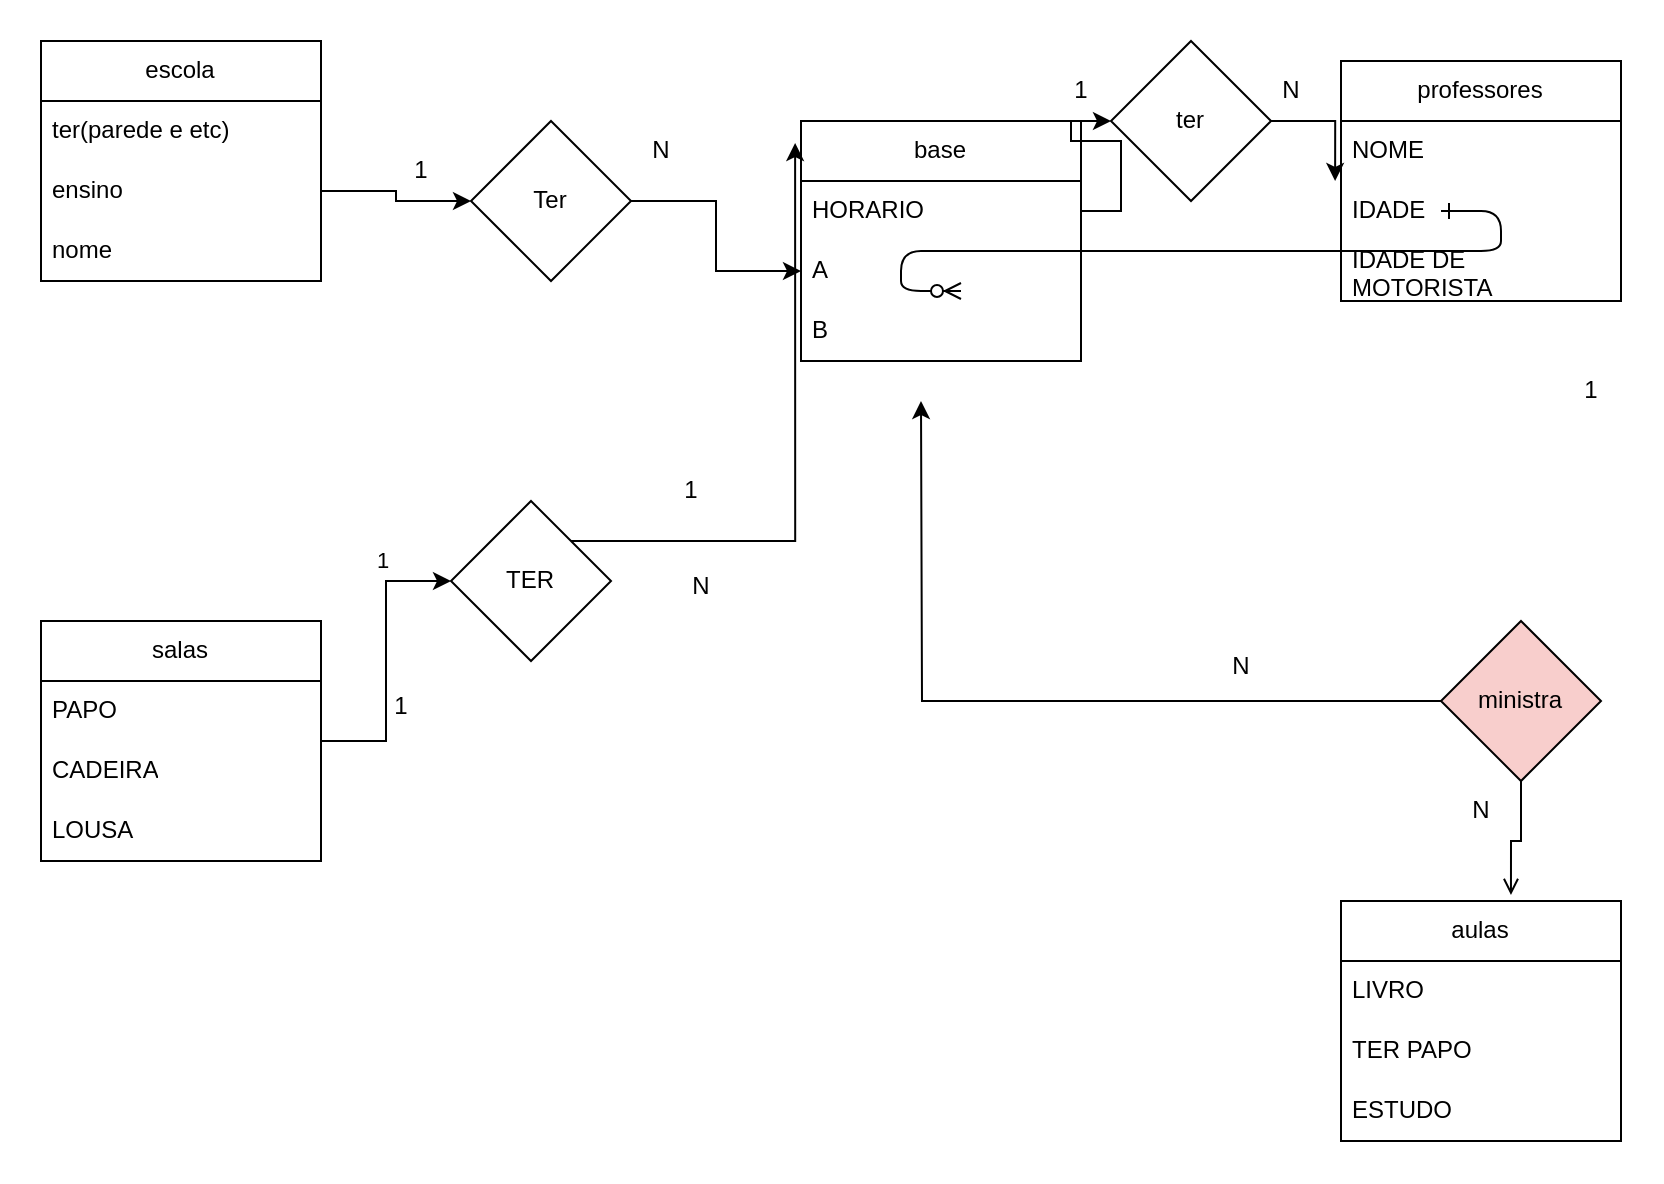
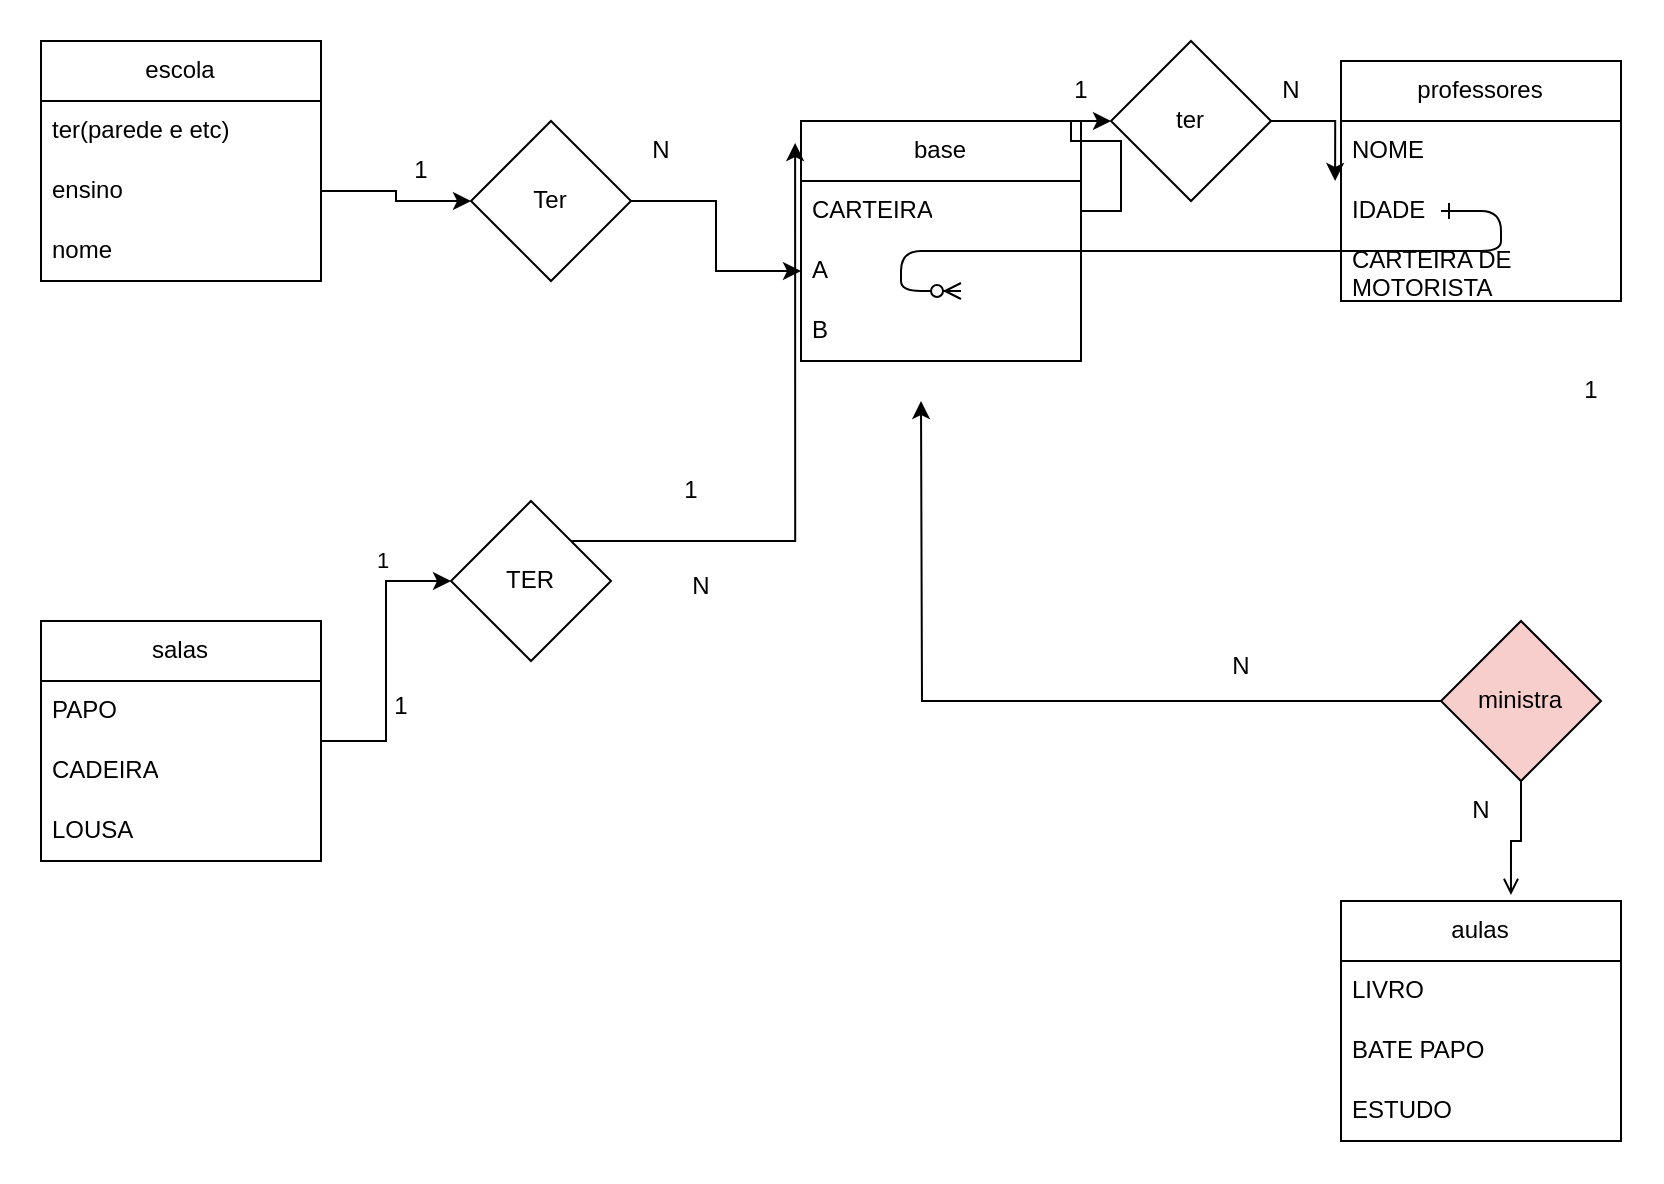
- <mxCell id="10" value="HORARIO" style="text;strokeColor=none;fillColor=none;align=left;verticalAlign=middle;spacingLeft=4;spacingRight=4;overflow=hidden;points=[[0,0.5],[1,0.5]];portConstraint=eastwest;rotatable=0;whiteSpace=wrap;html=1;" vertex="1" parent="9"><mxGeometry y="30" width="140" height="30" as="geometry" /></mxCell>
+ <mxCell id="10" value="CARTEIRA" style="text;strokeColor=none;fillColor=none;align=left;verticalAlign=middle;spacingLeft=4;spacingRight=4;overflow=hidden;points=[[0,0.5],[1,0.5]];portConstraint=eastwest;rotatable=0;whiteSpace=wrap;html=1;" vertex="1" parent="9"><mxGeometry y="30" width="140" height="30" as="geometry" /></mxCell>
- <mxCell id="19" value="IDADE DE MOTORISTA" style="text;strokeColor=none;fillColor=none;align=left;verticalAlign=middle;spacingLeft=4;spacingRight=4;overflow=hidden;points=[[0,0.5],[1,0.5]];portConstraint=eastwest;rotatable=0;whiteSpace=wrap;html=1;" vertex="1" parent="16"><mxGeometry y="90" width="140" height="30" as="geometry" /></mxCell>
+ <mxCell id="19" value="CARTEIRA DE MOTORISTA" style="text;strokeColor=none;fillColor=none;align=left;verticalAlign=middle;spacingLeft=4;spacingRight=4;overflow=hidden;points=[[0,0.5],[1,0.5]];portConstraint=eastwest;rotatable=0;whiteSpace=wrap;html=1;" vertex="1" parent="16"><mxGeometry y="90" width="140" height="30" as="geometry" /></mxCell>
- <mxCell id="27" value="TER PAPO" style="text;strokeColor=none;fillColor=none;align=left;verticalAlign=middle;spacingLeft=4;spacingRight=4;overflow=hidden;points=[[0,0.5],[1,0.5]];portConstraint=eastwest;rotatable=0;whiteSpace=wrap;html=1;" vertex="1" parent="25"><mxGeometry y="60" width="140" height="30" as="geometry" /></mxCell>
+ <mxCell id="27" value="BATE PAPO" style="text;strokeColor=none;fillColor=none;align=left;verticalAlign=middle;spacingLeft=4;spacingRight=4;overflow=hidden;points=[[0,0.5],[1,0.5]];portConstraint=eastwest;rotatable=0;whiteSpace=wrap;html=1;" vertex="1" parent="25"><mxGeometry y="60" width="140" height="30" as="geometry" /></mxCell>
